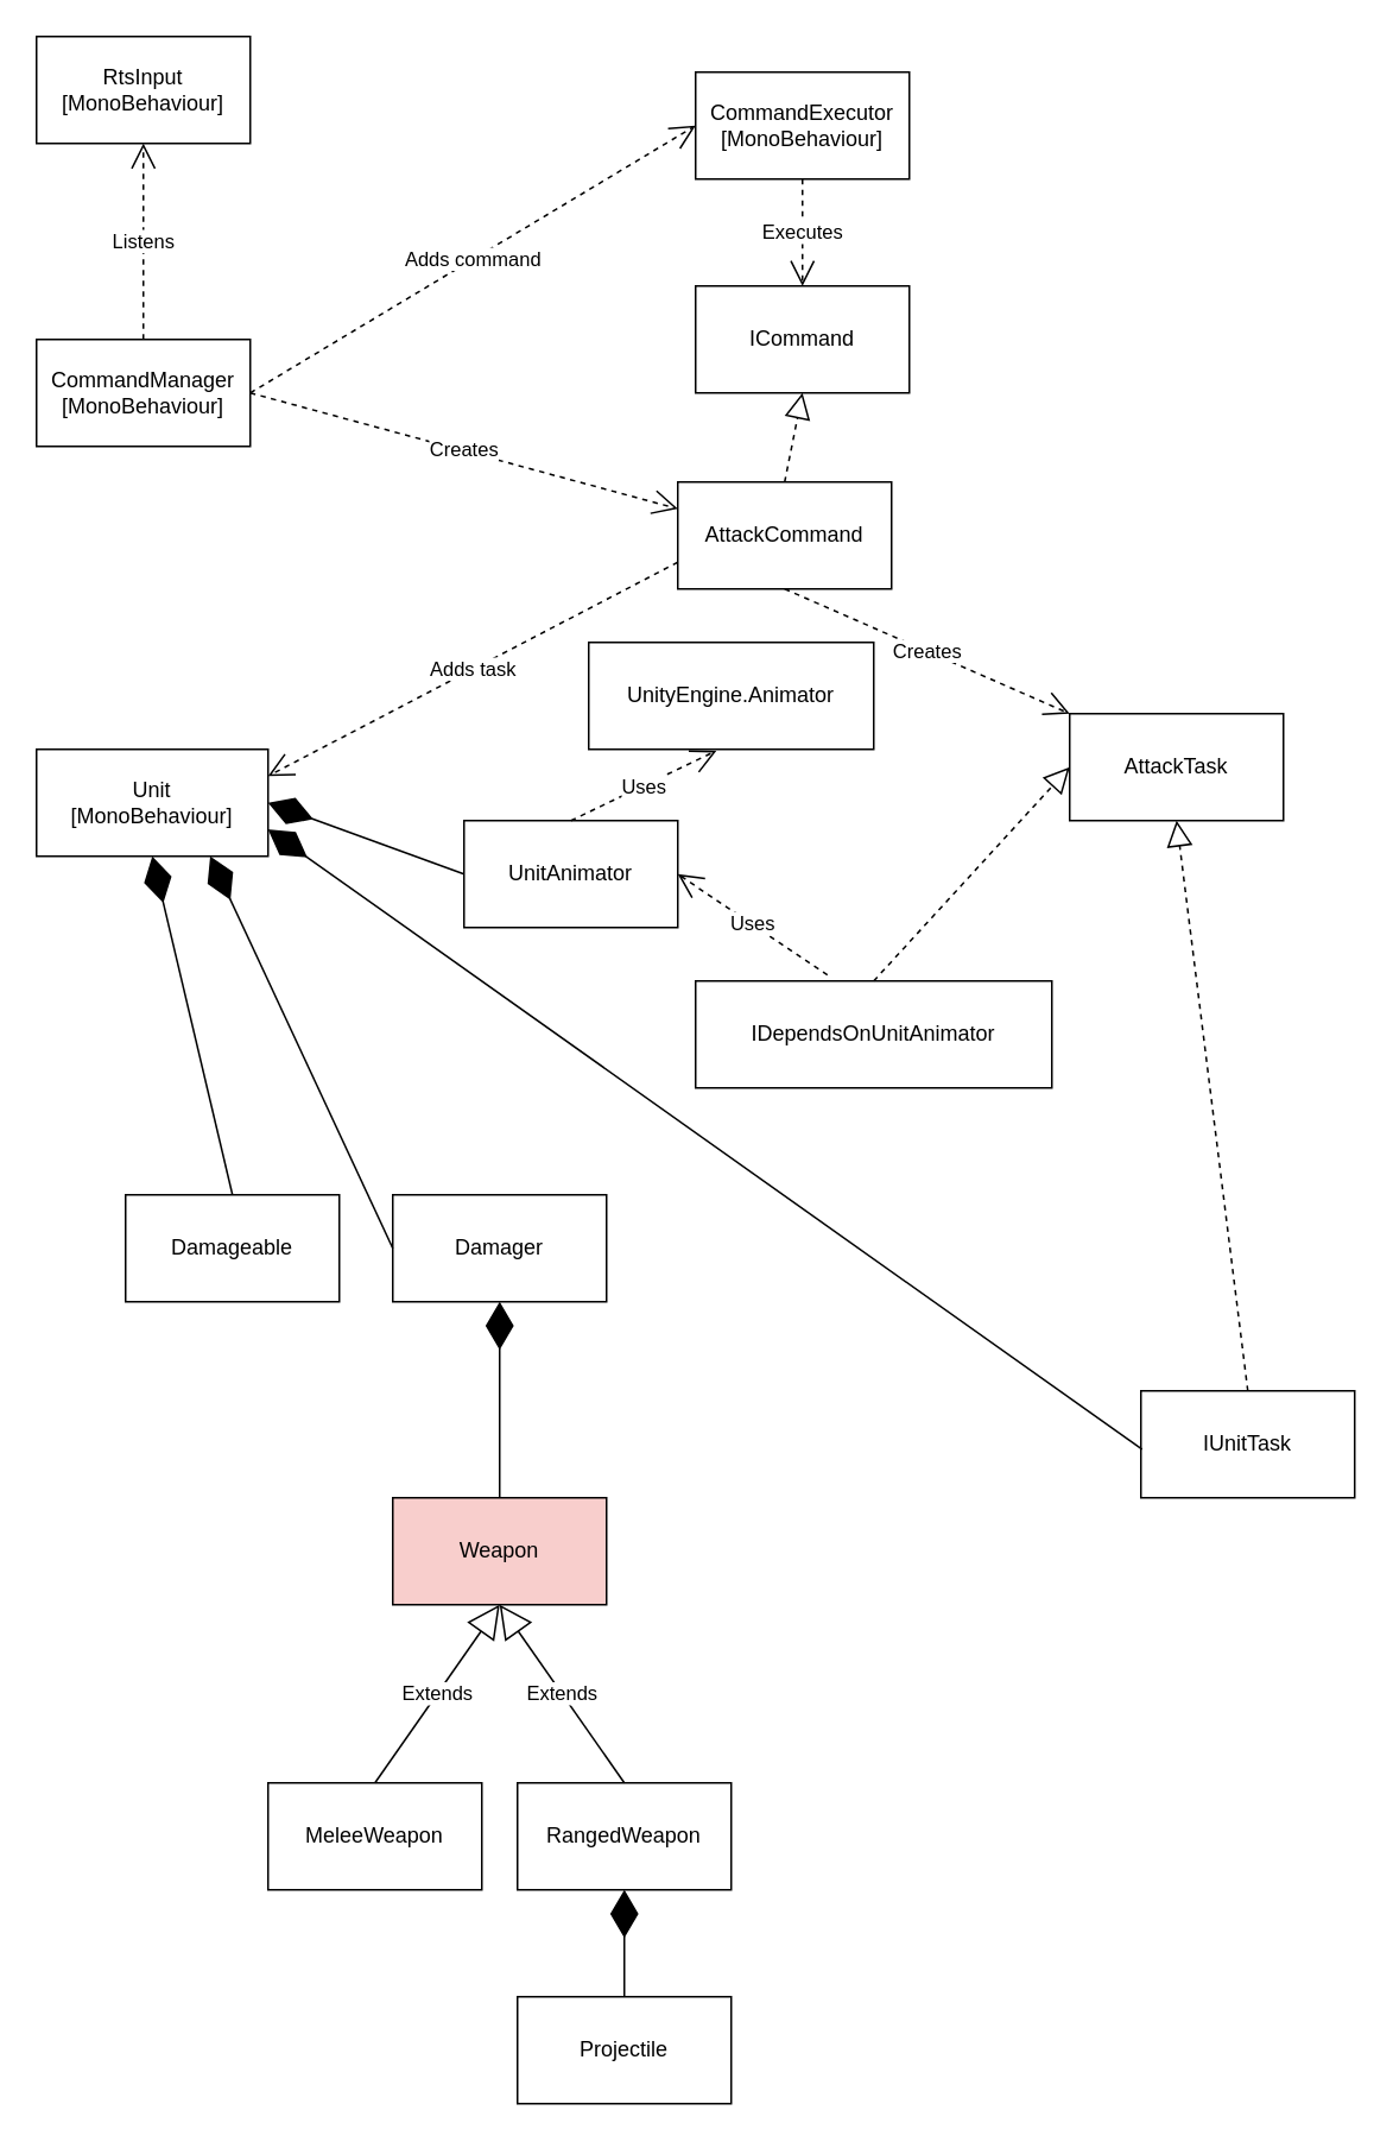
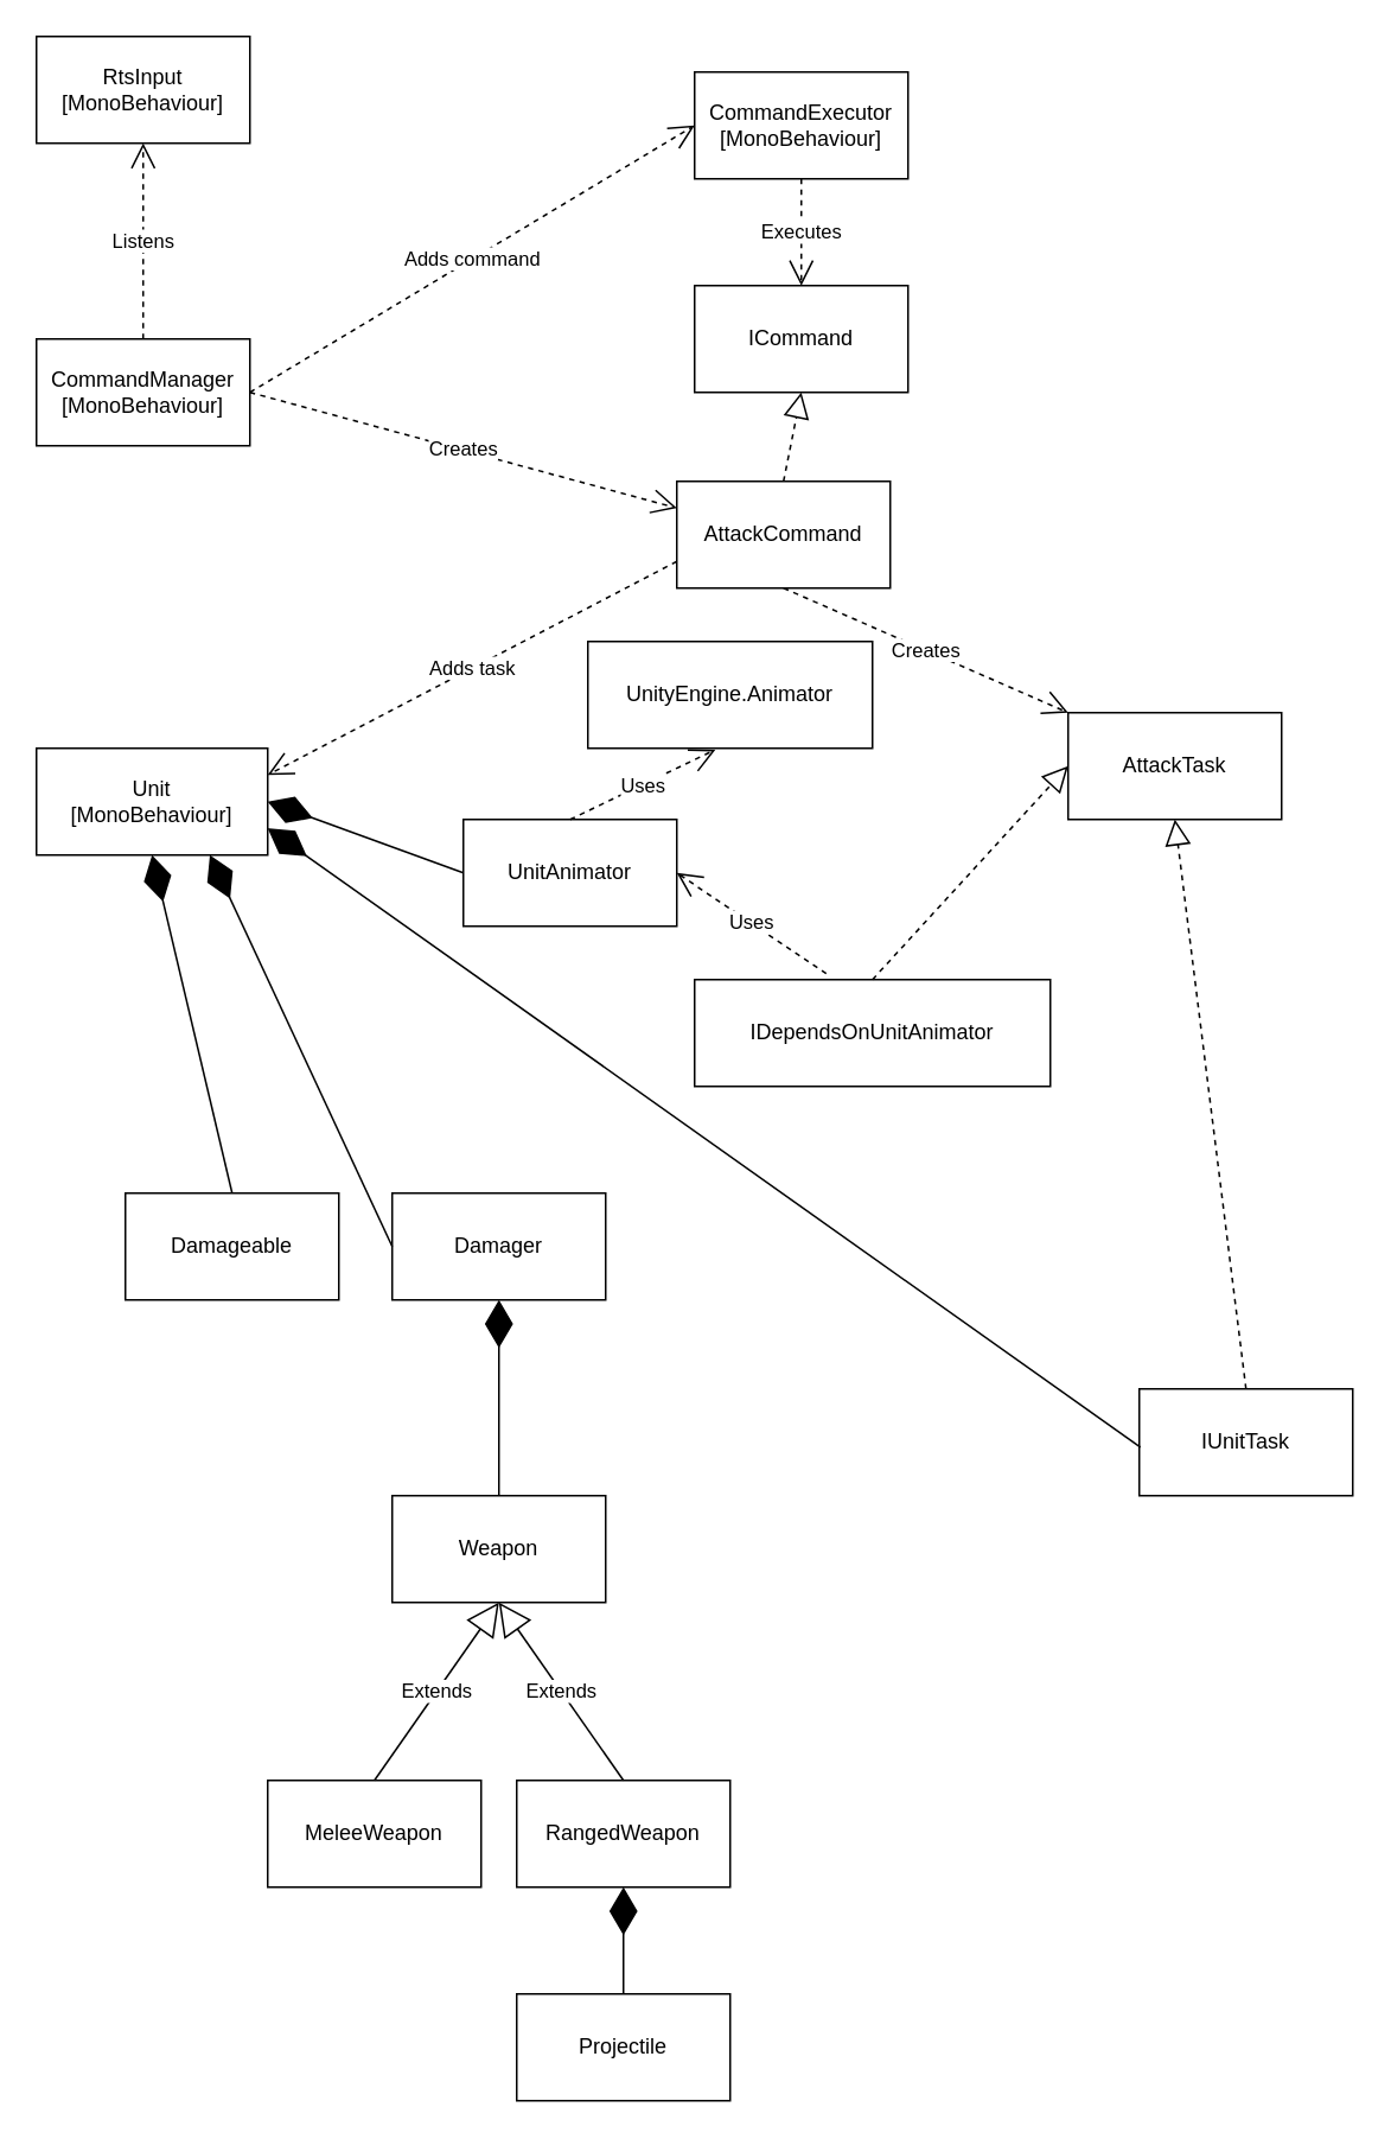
- <mxCell id="9" value="Weapon" style="rounded=0;whiteSpace=wrap;html=1;fillColor=#f8cecc;" parent="1" vertex="1"><mxGeometry x="220" y="840" width="120" height="60" as="geometry" /></mxCell>
+ <mxCell id="9" value="Weapon" style="rounded=0;whiteSpace=wrap;html=1;" parent="1" vertex="1"><mxGeometry x="220" y="840" width="120" height="60" as="geometry" /></mxCell>
